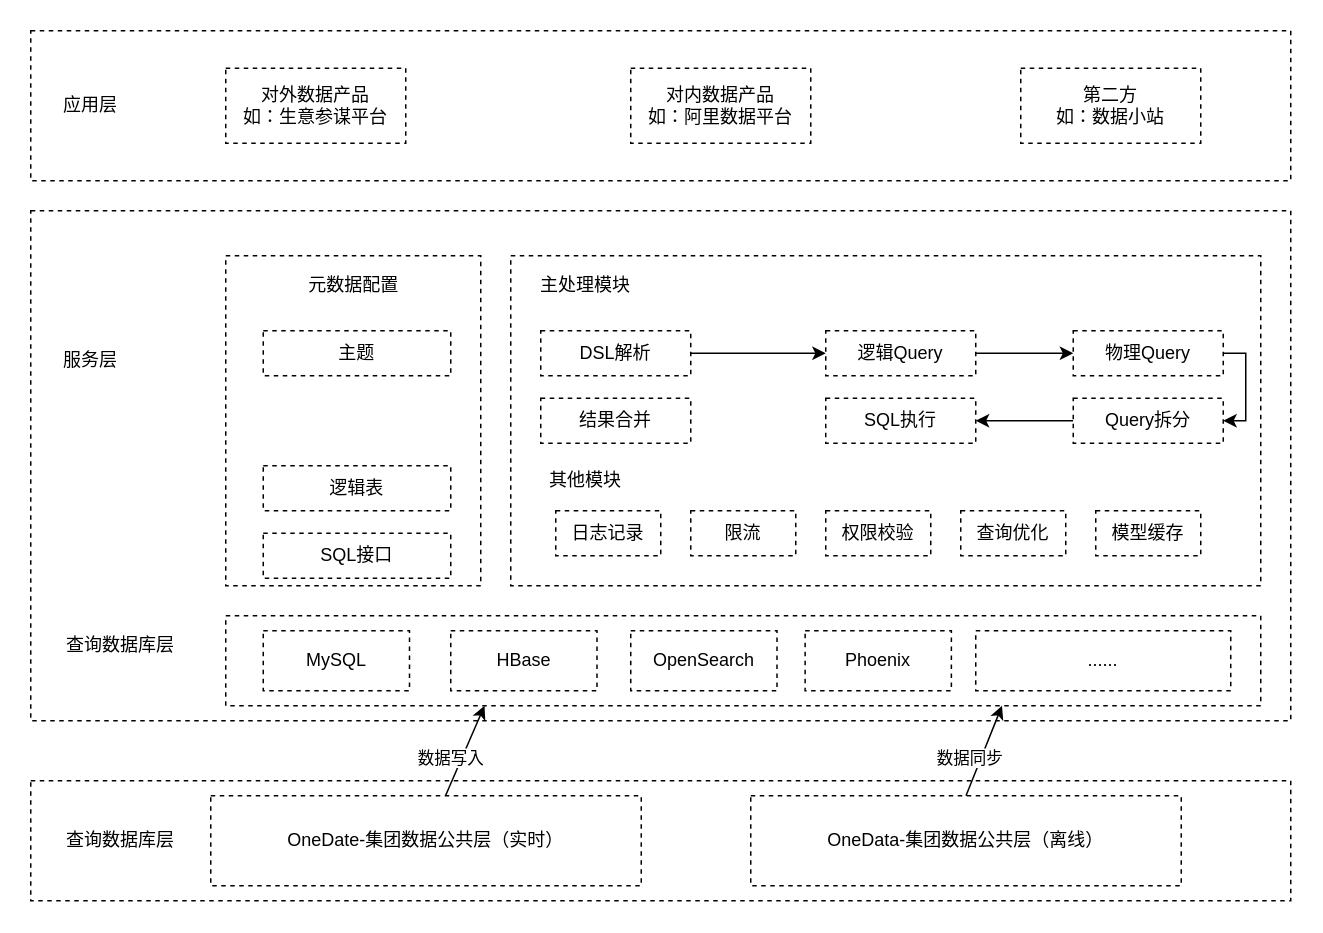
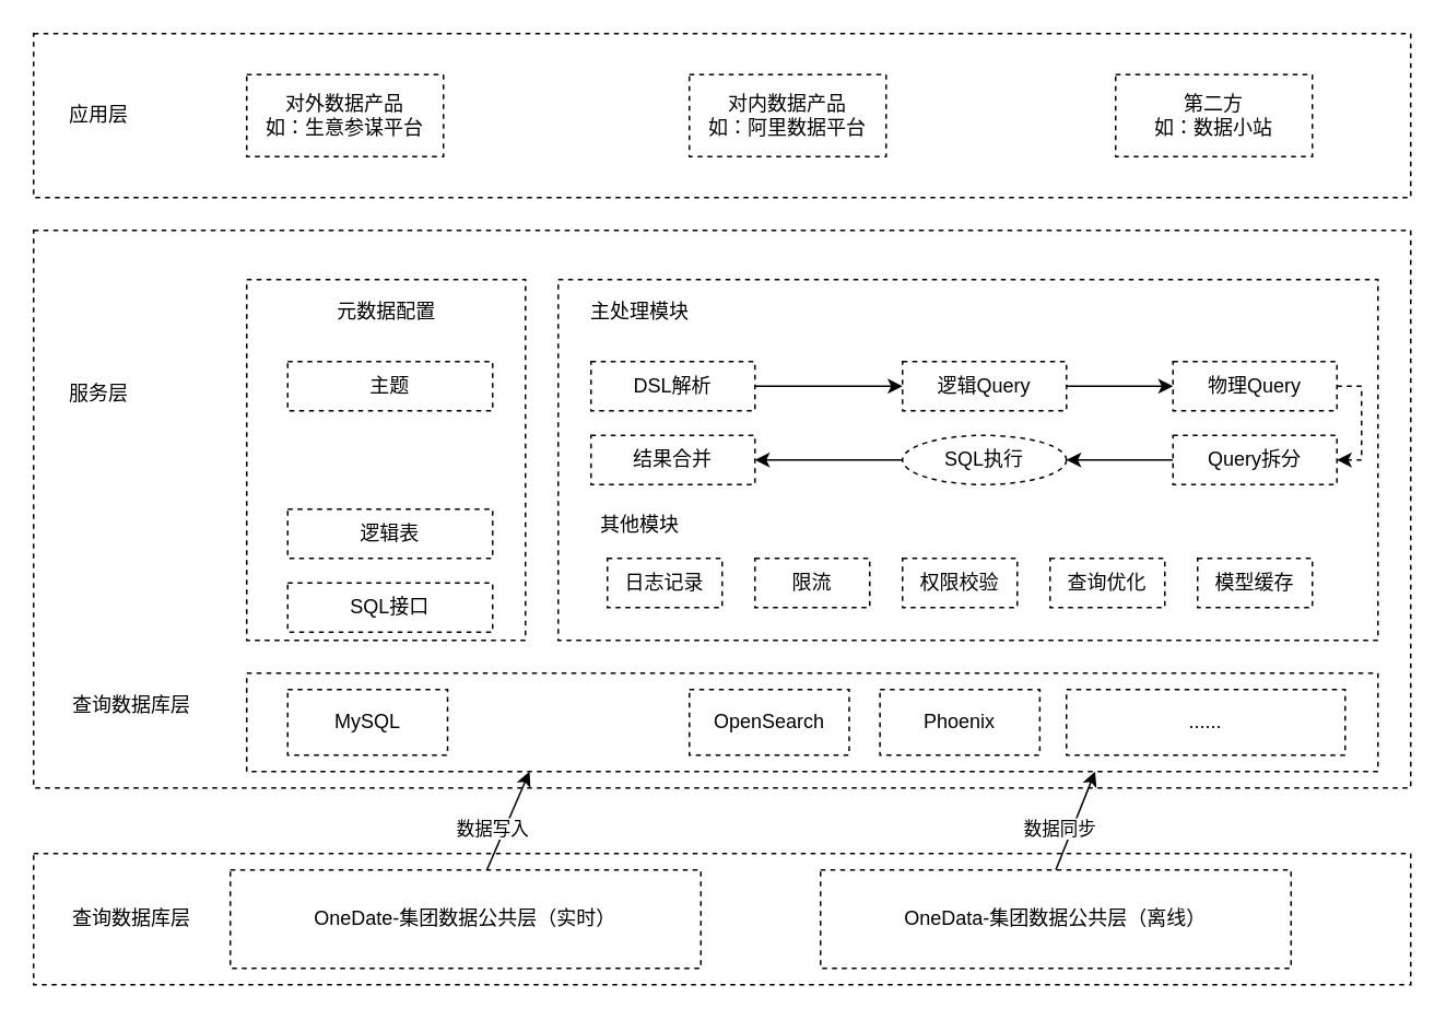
- <mxCell id="30" style="edgeStyle=orthogonalEdgeStyle;rounded=0;orthogonalLoop=1;jettySize=auto;html=1;entryX=1;entryY=0.5;entryDx=0;entryDy=0;" edge="1" parent="1" source="31" target="33"><mxGeometry relative="1" as="geometry"><Array as="points"><mxPoint x="830" y="235" /><mxPoint x="830" y="280" /></Array></mxGeometry></mxCell>
+ <mxCell id="30" style="edgeStyle=orthogonalEdgeStyle;rounded=0;orthogonalLoop=1;jettySize=auto;html=1;entryX=1;entryY=0.5;entryDx=0;entryDy=0;dashed=1;" edge="1" parent="1" source="31" target="33"><mxGeometry relative="1" as="geometry"><Array as="points"><mxPoint x="830" y="235" /><mxPoint x="830" y="280" /></Array></mxGeometry></mxCell>
+ <mxCell id="28" style="edgeStyle=orthogonalEdgeStyle;rounded=0;orthogonalLoop=1;jettySize=auto;html=1;entryX=1;entryY=0.5;entryDx=0;entryDy=0;" edge="1" parent="1" source="29" target="25"><mxGeometry relative="1" as="geometry" /></mxCell>
- <mxCell id="29" value="SQL执行" style="rounded=0;whiteSpace=wrap;html=1;dashed=1;" vertex="1" parent="1"><mxGeometry x="550" y="265" width="100" height="30" as="geometry" /></mxCell>
+ <mxCell id="29" value="SQL执行" style="ellipse;whiteSpace=wrap;html=1;dashed=1;" vertex="1" parent="1"><mxGeometry x="550" y="265" width="100" height="30" as="geometry" /></mxCell>
- <mxCell id="36" value="HBase" style="rounded=0;whiteSpace=wrap;html=1;dashed=1;" vertex="1" parent="1"><mxGeometry x="300" y="420" width="97.5" height="40" as="geometry" /></mxCell>
